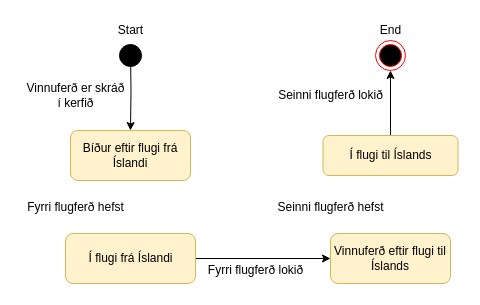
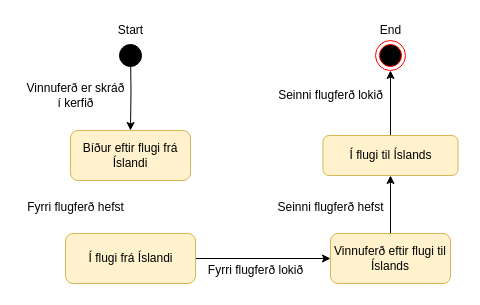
+ <mxCell id="11" style="edgeStyle=orthogonalEdgeStyle;rounded=0;orthogonalLoop=1;jettySize=auto;html=1;exitX=0.5;exitY=0;exitDx=0;exitDy=0;" edge="1" parent="1" source="12" target="14"><mxGeometry relative="1" as="geometry" /></mxCell>
